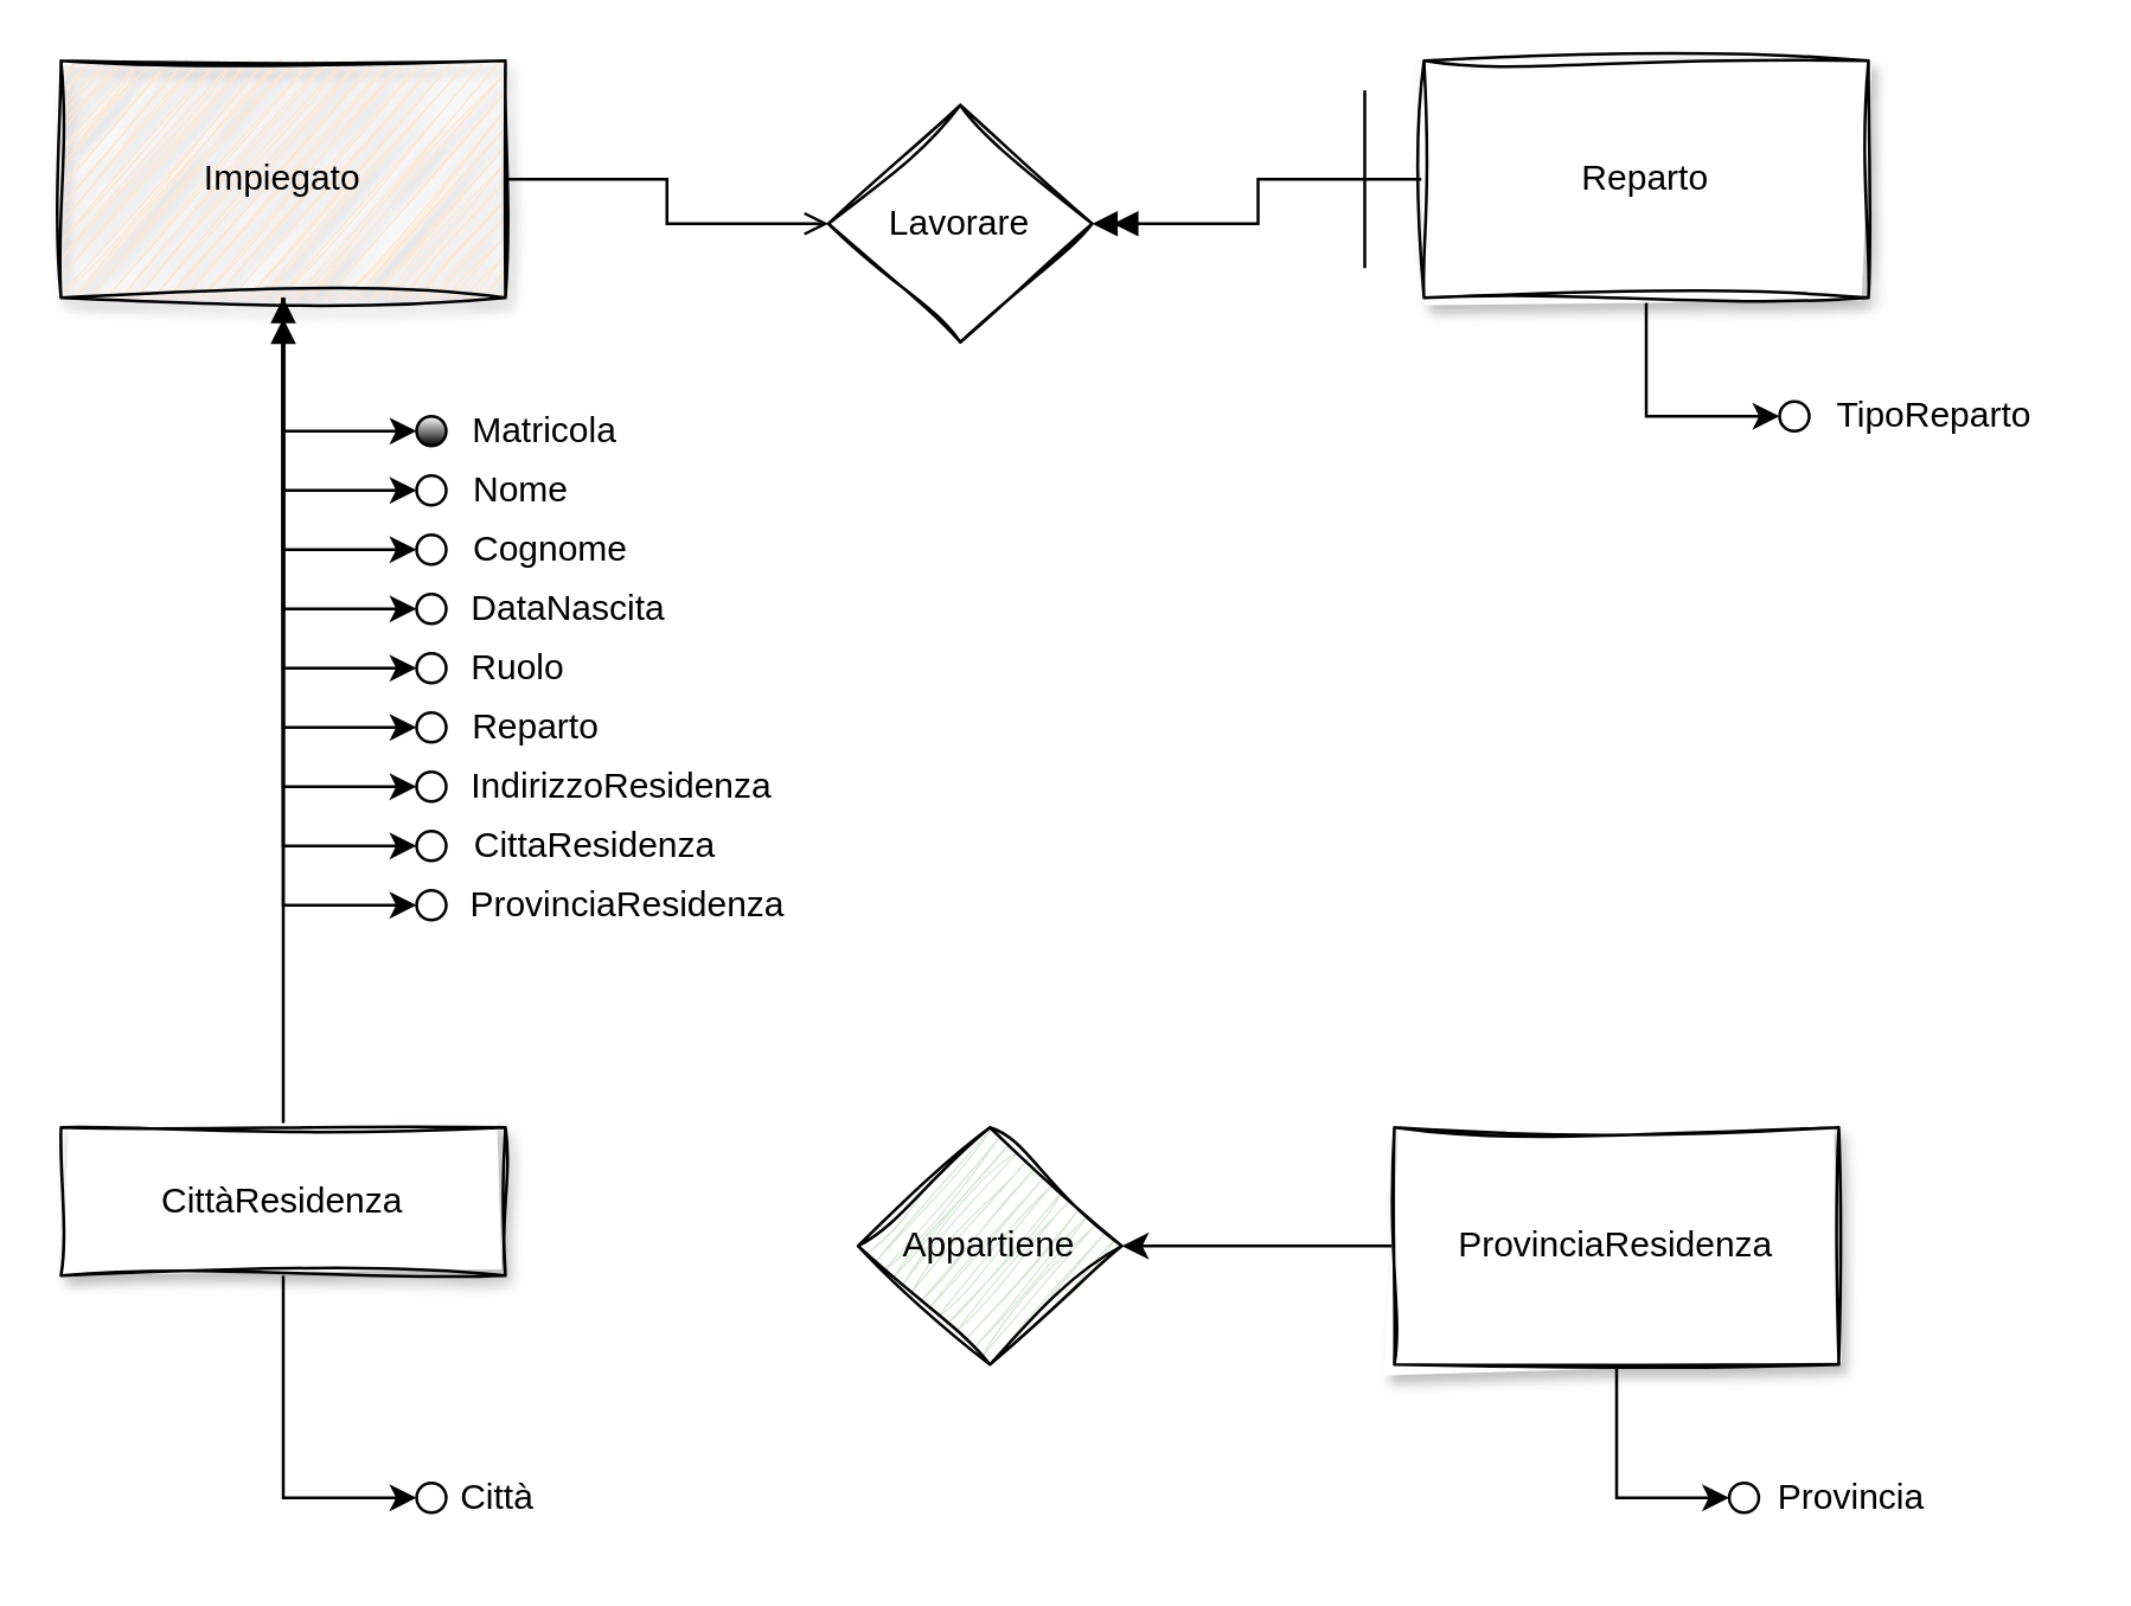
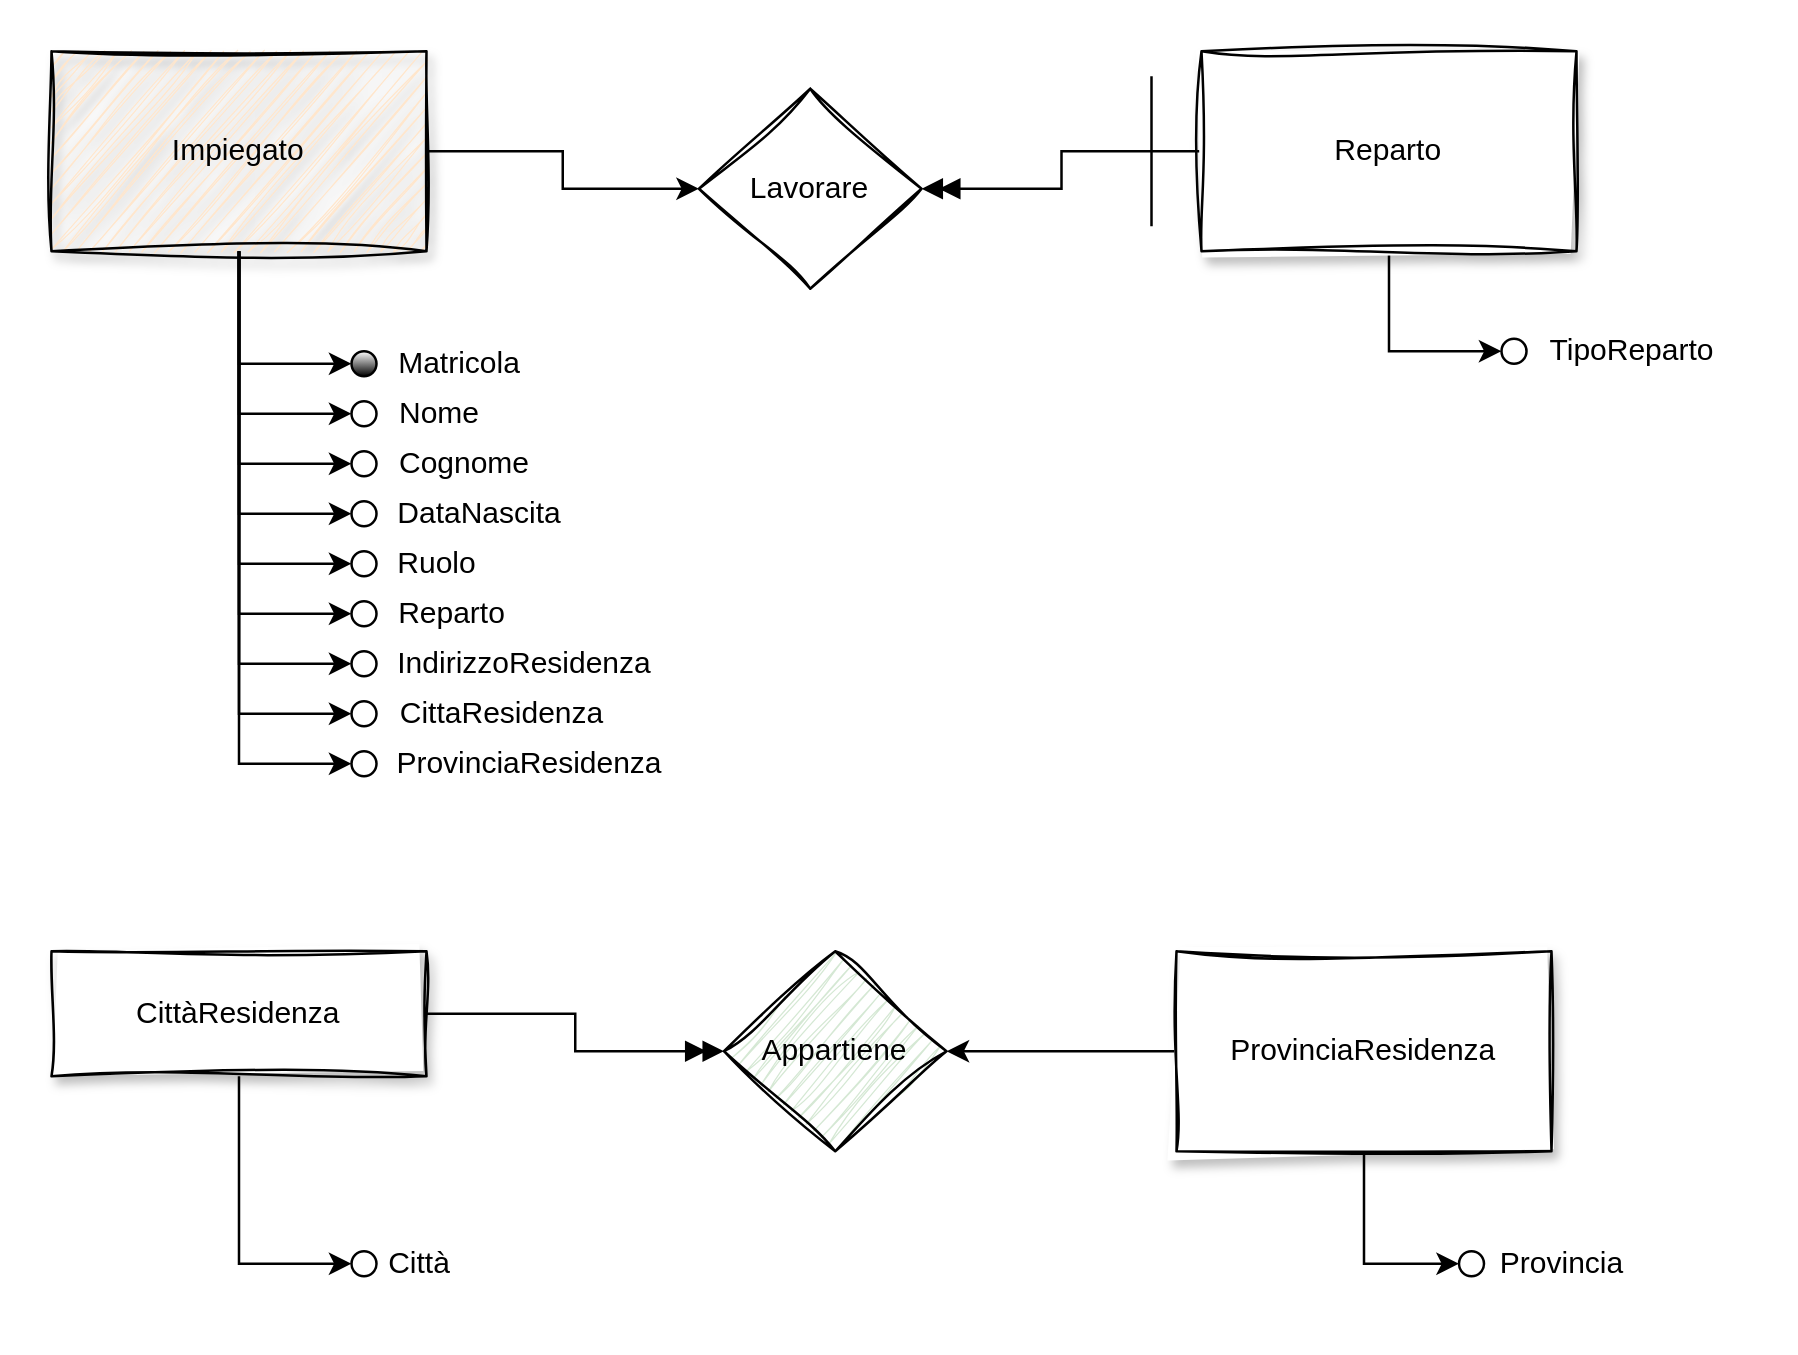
- <mxCell id="2" style="edgeStyle=orthogonalEdgeStyle;rounded=0;orthogonalLoop=1;jettySize=auto;html=1;entryX=0;entryY=0.5;entryDx=0;entryDy=0;endArrow=open;" edge="1" parent="1" source="12" target="16"><mxGeometry relative="1" as="geometry" /></mxCell>
+ <mxCell id="2" style="edgeStyle=orthogonalEdgeStyle;rounded=0;orthogonalLoop=1;jettySize=auto;html=1;entryX=0;entryY=0.5;entryDx=0;entryDy=0;" edge="1" parent="1" source="12" target="16"><mxGeometry relative="1" as="geometry" /></mxCell>
- <mxCell id="39" style="edgeStyle=orthogonalEdgeStyle;rounded=0;orthogonalLoop=1;jettySize=auto;html=1;endArrow=doubleBlock;endFill=1;" edge="1" parent="1" source="40" target="12"><mxGeometry relative="1" as="geometry" /></mxCell>
+ <mxCell id="39" style="edgeStyle=orthogonalEdgeStyle;rounded=0;orthogonalLoop=1;jettySize=auto;html=1;entryX=0;entryY=0.5;entryDx=0;entryDy=0;endArrow=doubleBlock;endFill=1;" edge="1" parent="1" source="40" target="48"><mxGeometry relative="1" as="geometry" /></mxCell>
